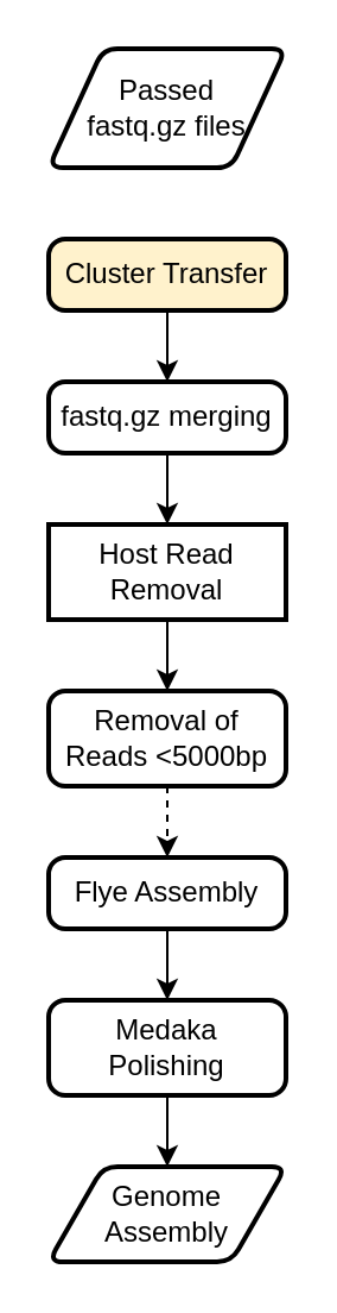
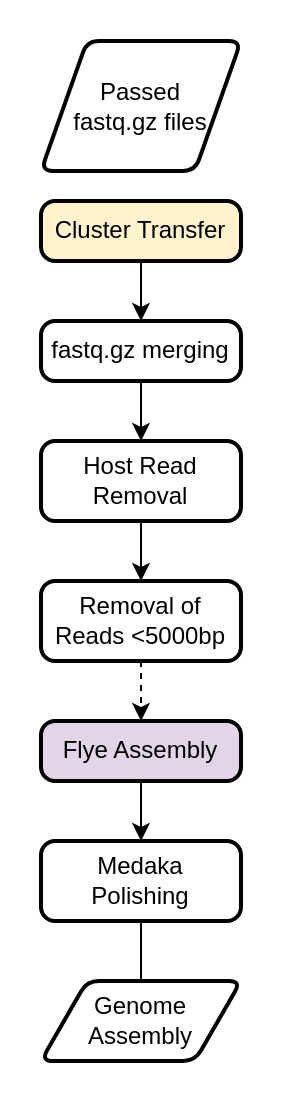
- <mxCell id="2" value="Passed&lt;div&gt;fastq.gz files&lt;/div&gt;" style="shape=parallelogram;html=1;strokeWidth=2;perimeter=parallelogramPerimeter;whiteSpace=wrap;rounded=1;arcSize=12;size=0.23;" parent="1" vertex="1"><mxGeometry x="20" y="20" width="100" height="50" as="geometry" /></mxCell>
+ <mxCell id="2" value="Passed&lt;div&gt;fastq.gz files&lt;/div&gt;" style="shape=parallelogram;html=1;strokeWidth=2;perimeter=parallelogramPerimeter;whiteSpace=wrap;rounded=1;arcSize=12;size=0.23;" parent="1" vertex="1"><mxGeometry x="20" y="20" width="100" height="65" as="geometry" /></mxCell>
- <mxCell id="15" value="Host Read Removal" style="whiteSpace=wrap;html=1;absoluteArcSize=1;arcSize=14;strokeWidth=2;rounded=0;" parent="1" vertex="1"><mxGeometry x="20" y="220" width="100" height="40" as="geometry" /></mxCell>
+ <mxCell id="15" value="Host Read Removal" style="rounded=1;whiteSpace=wrap;html=1;absoluteArcSize=1;arcSize=14;strokeWidth=2;" parent="1" vertex="1"><mxGeometry x="20" y="220" width="100" height="40" as="geometry" /></mxCell>
- <mxCell id="10" value="Flye Assembly" style="rounded=1;whiteSpace=wrap;html=1;absoluteArcSize=1;arcSize=14;strokeWidth=2;" parent="1" vertex="1"><mxGeometry x="20" y="360" width="100" height="30" as="geometry" /></mxCell>
+ <mxCell id="10" value="Flye Assembly" style="rounded=1;whiteSpace=wrap;html=1;absoluteArcSize=1;arcSize=14;strokeWidth=2;fillColor=#e1d5e7;" parent="1" vertex="1"><mxGeometry x="20" y="360" width="100" height="30" as="geometry" /></mxCell>
- <mxCell id="11" style="edgeStyle=orthogonalEdgeStyle;rounded=0;orthogonalLoop=1;jettySize=auto;html=1;exitX=0.5;exitY=1;exitDx=0;exitDy=0;entryX=0.5;entryY=0;entryDx=0;entryDy=0;" parent="1" source="12" target="13" edge="1"><mxGeometry relative="1" as="geometry" /></mxCell>
+ <mxCell id="11" style="edgeStyle=orthogonalEdgeStyle;rounded=0;orthogonalLoop=1;jettySize=auto;html=1;exitX=0.5;exitY=1;exitDx=0;exitDy=0;entryX=0.5;entryY=0;entryDx=0;entryDy=0;endArrow=none;" parent="1" source="12" target="13" edge="1"><mxGeometry relative="1" as="geometry" /></mxCell>
